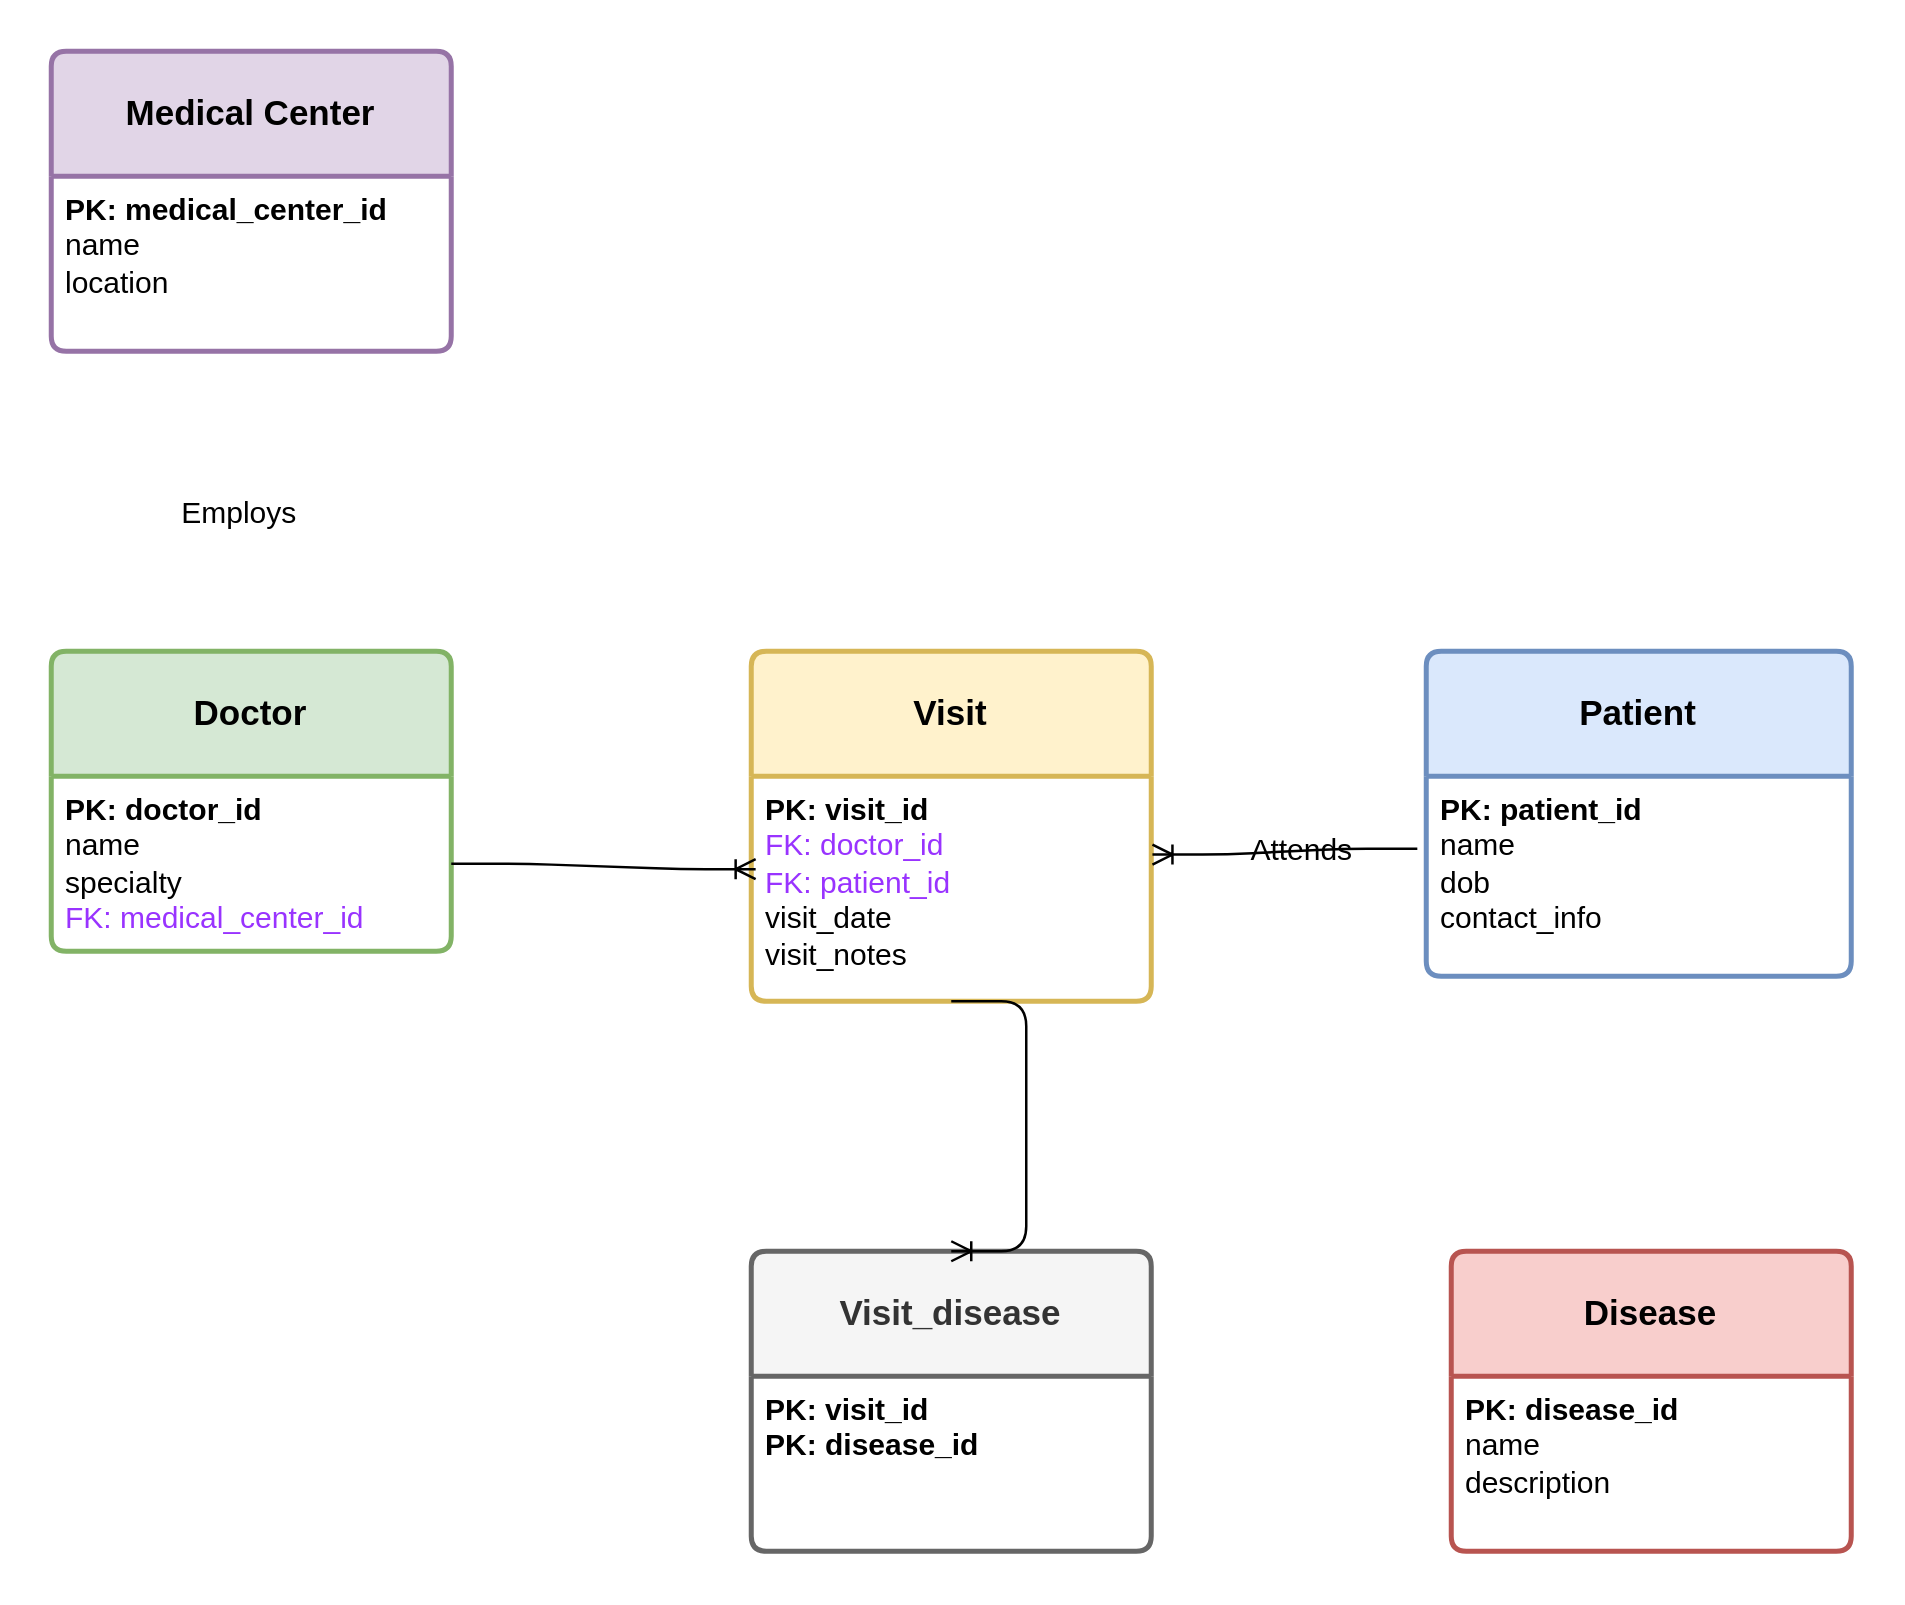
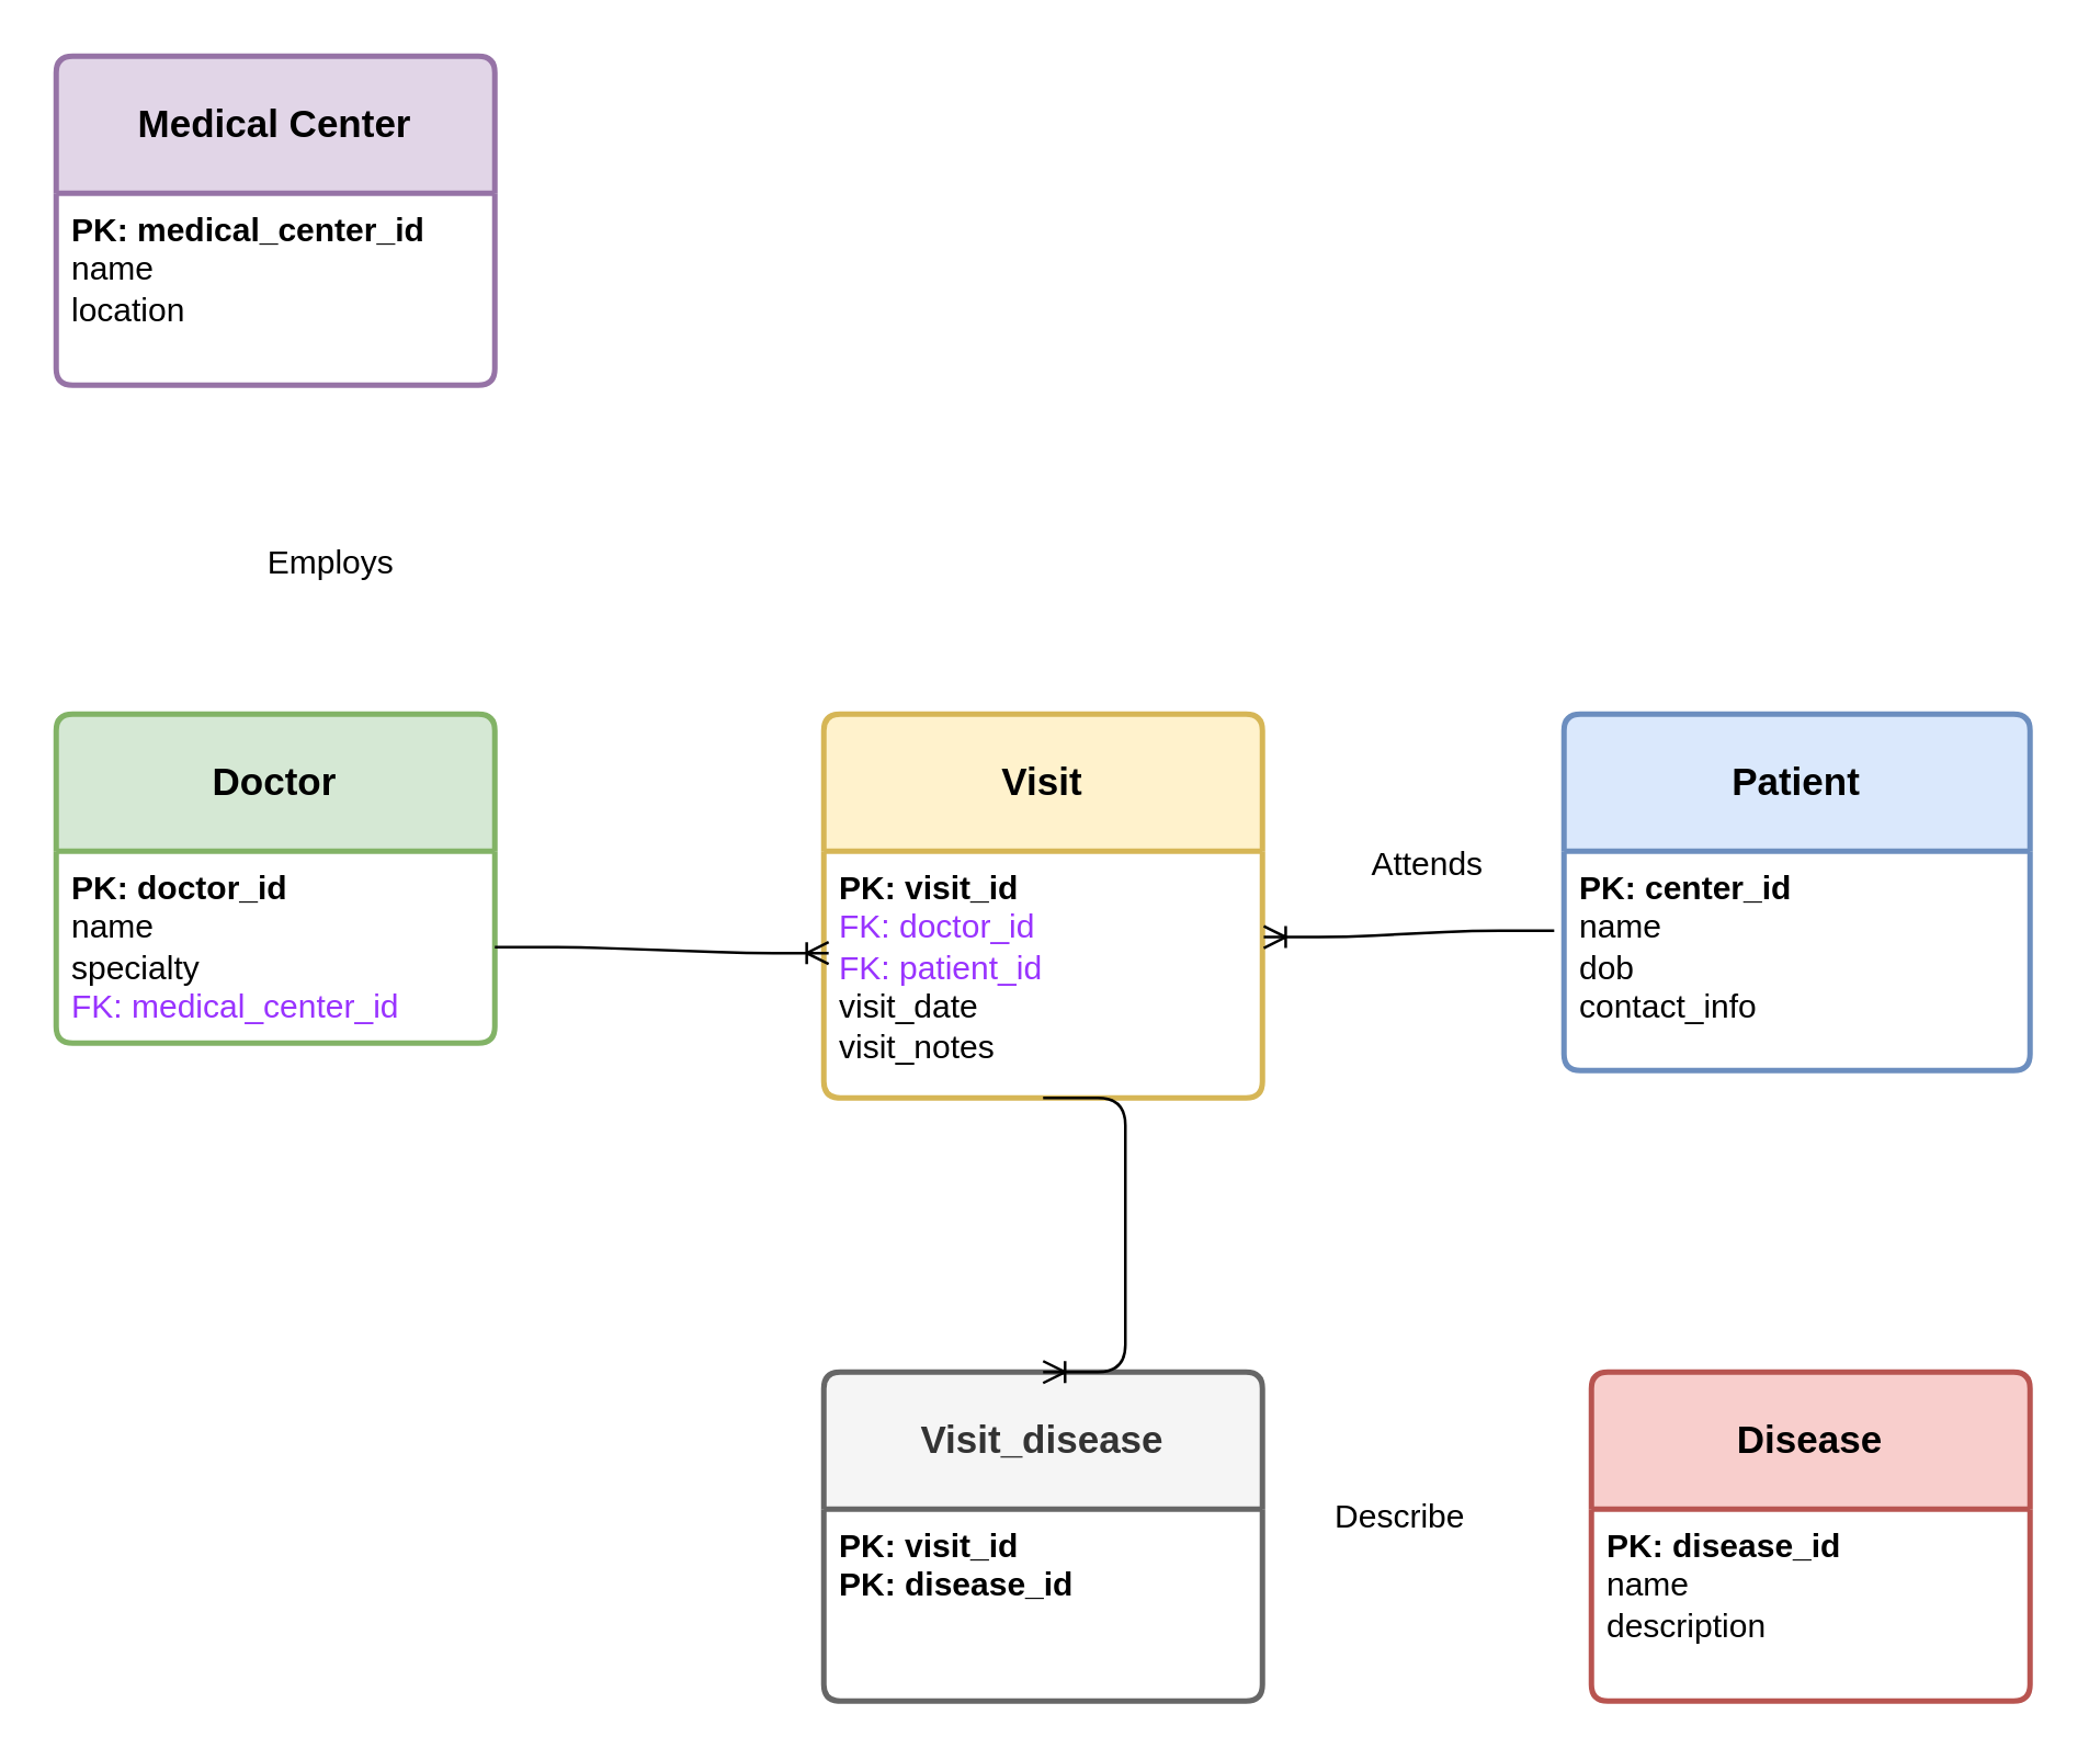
- <mxCell id="16" value="Employs" style="text;html=1;align=center;verticalAlign=middle;resizable=0;points=[];autosize=1;strokeColor=none;fillColor=none;" vertex="1" parent="1"><mxGeometry x="60" y="190" width="70" height="30" as="geometry" /></mxCell>
+ <mxCell id="16" value="Employs" style="text;html=1;align=center;verticalAlign=middle;resizable=0;points=[];autosize=1;strokeColor=none;fillColor=none;" vertex="1" parent="1"><mxGeometry x="85" y="190" width="70" height="30" as="geometry" /></mxCell>
- <mxCell id="18" value="&lt;span style=&quot;color: rgb(0, 0, 0);&quot;&gt;Attends&lt;/span&gt;" style="text;html=1;align=center;verticalAlign=middle;resizable=0;points=[];autosize=1;strokeColor=none;fillColor=none;" vertex="1" parent="1"><mxGeometry x="490" y="325" width="60" height="30" as="geometry" /></mxCell>
+ <mxCell id="18" value="&lt;span style=&quot;color: rgb(0, 0, 0);&quot;&gt;Attends&lt;/span&gt;" style="text;html=1;align=center;verticalAlign=middle;resizable=0;points=[];autosize=1;strokeColor=none;fillColor=none;" vertex="1" parent="1"><mxGeometry x="490" y="300" width="60" height="30" as="geometry" /></mxCell>
- <mxCell id="11" value="&lt;b&gt;PK: patient_id&lt;/b&gt;&lt;div&gt;name&lt;/div&gt;&lt;div&gt;dob&lt;/div&gt;&lt;div&gt;contact_info&lt;/div&gt;" style="align=left;strokeColor=none;fillColor=none;spacingLeft=4;fontSize=12;verticalAlign=top;resizable=0;rotatable=0;part=1;html=1;" vertex="1" parent="10"><mxGeometry y="50" width="170" height="80" as="geometry" /></mxCell>
+ <mxCell id="11" value="&lt;b&gt;PK: center_id&lt;/b&gt;&lt;div&gt;name&lt;/div&gt;&lt;div&gt;dob&lt;/div&gt;&lt;div&gt;contact_info&lt;/div&gt;" style="align=left;strokeColor=none;fillColor=none;spacingLeft=4;fontSize=12;verticalAlign=top;resizable=0;rotatable=0;part=1;html=1;" vertex="1" parent="10"><mxGeometry y="50" width="170" height="80" as="geometry" /></mxCell>
+ <mxCell id="19" value="Describe" style="text;html=1;align=center;verticalAlign=middle;resizable=0;points=[];autosize=1;strokeColor=none;fillColor=none;" vertex="1" parent="1"><mxGeometry x="475" y="538" width="70" height="30" as="geometry" /></mxCell>
